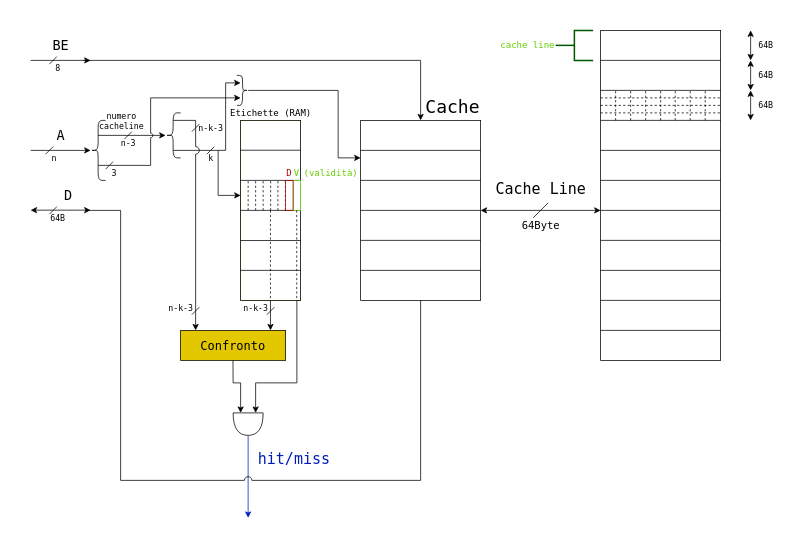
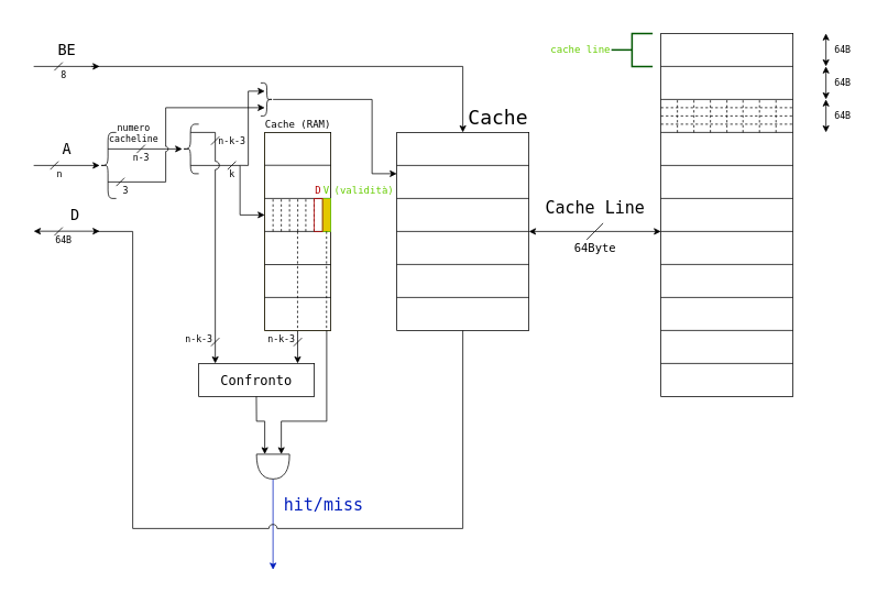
- <mxCell id="29" value="Etichette (RAM)" style="group;labelPosition=center;verticalLabelPosition=top;align=center;verticalAlign=bottom;fontFamily=monospace;html=1;labelBackgroundColor=none;fillColor=#e3c800;fontColor=#000000;strokeColor=#B09500;" parent="1" vertex="1" connectable="0"><mxGeometry x="320" y="160" width="80" height="240" as="geometry" /></mxCell>
+ <mxCell id="29" value="Cache (RAM)" style="group;labelPosition=center;verticalLabelPosition=top;align=center;verticalAlign=bottom;fontFamily=monospace;html=1;labelBackgroundColor=none;fillColor=#e3c800;fontColor=#000000;strokeColor=#B09500;" parent="1" vertex="1" connectable="0"><mxGeometry x="320" y="160" width="80" height="240" as="geometry" /></mxCell>
- <mxCell id="36" value="&lt;font style=&quot;color: light-dark(rgb(102, 204, 0), rgb(102, 204, 0));&quot;&gt;V&lt;/font&gt;" style="whiteSpace=wrap;html=1;labelPosition=center;verticalLabelPosition=top;align=center;verticalAlign=bottom;fontFamily=monospace;strokeColor=light-dark(#66CC00,#66CC00);labelBackgroundColor=none;fontColor=light-dark(#66CC00,#66CC00);" parent="29" vertex="1"><mxGeometry x="70" y="80" width="10" height="40" as="geometry" /></mxCell>
+ <mxCell id="36" value="&lt;font style=&quot;color: light-dark(rgb(102, 204, 0), rgb(102, 204, 0));&quot;&gt;V&lt;/font&gt;" style="whiteSpace=wrap;html=1;labelPosition=center;verticalLabelPosition=top;align=center;verticalAlign=bottom;fontFamily=monospace;strokeColor=light-dark(#66CC00,#66CC00);labelBackgroundColor=none;fontColor=light-dark(#66CC00,#66CC00);fillColor=#e3c800;" parent="29" vertex="1"><mxGeometry x="70" y="80" width="10" height="40" as="geometry" /></mxCell>
- <mxCell id="24" value="Confronto" style="whiteSpace=wrap;html=1;fontSize=16;fontFamily=monospace;labelBackgroundColor=none;fillColor=#e3c800;" parent="1" vertex="1"><mxGeometry x="240" y="440" width="140" height="40" as="geometry" /></mxCell>
+ <mxCell id="24" value="Confronto" style="whiteSpace=wrap;html=1;fontSize=16;fontFamily=monospace;labelBackgroundColor=none;" parent="1" vertex="1"><mxGeometry x="240" y="440" width="140" height="40" as="geometry" /></mxCell>
